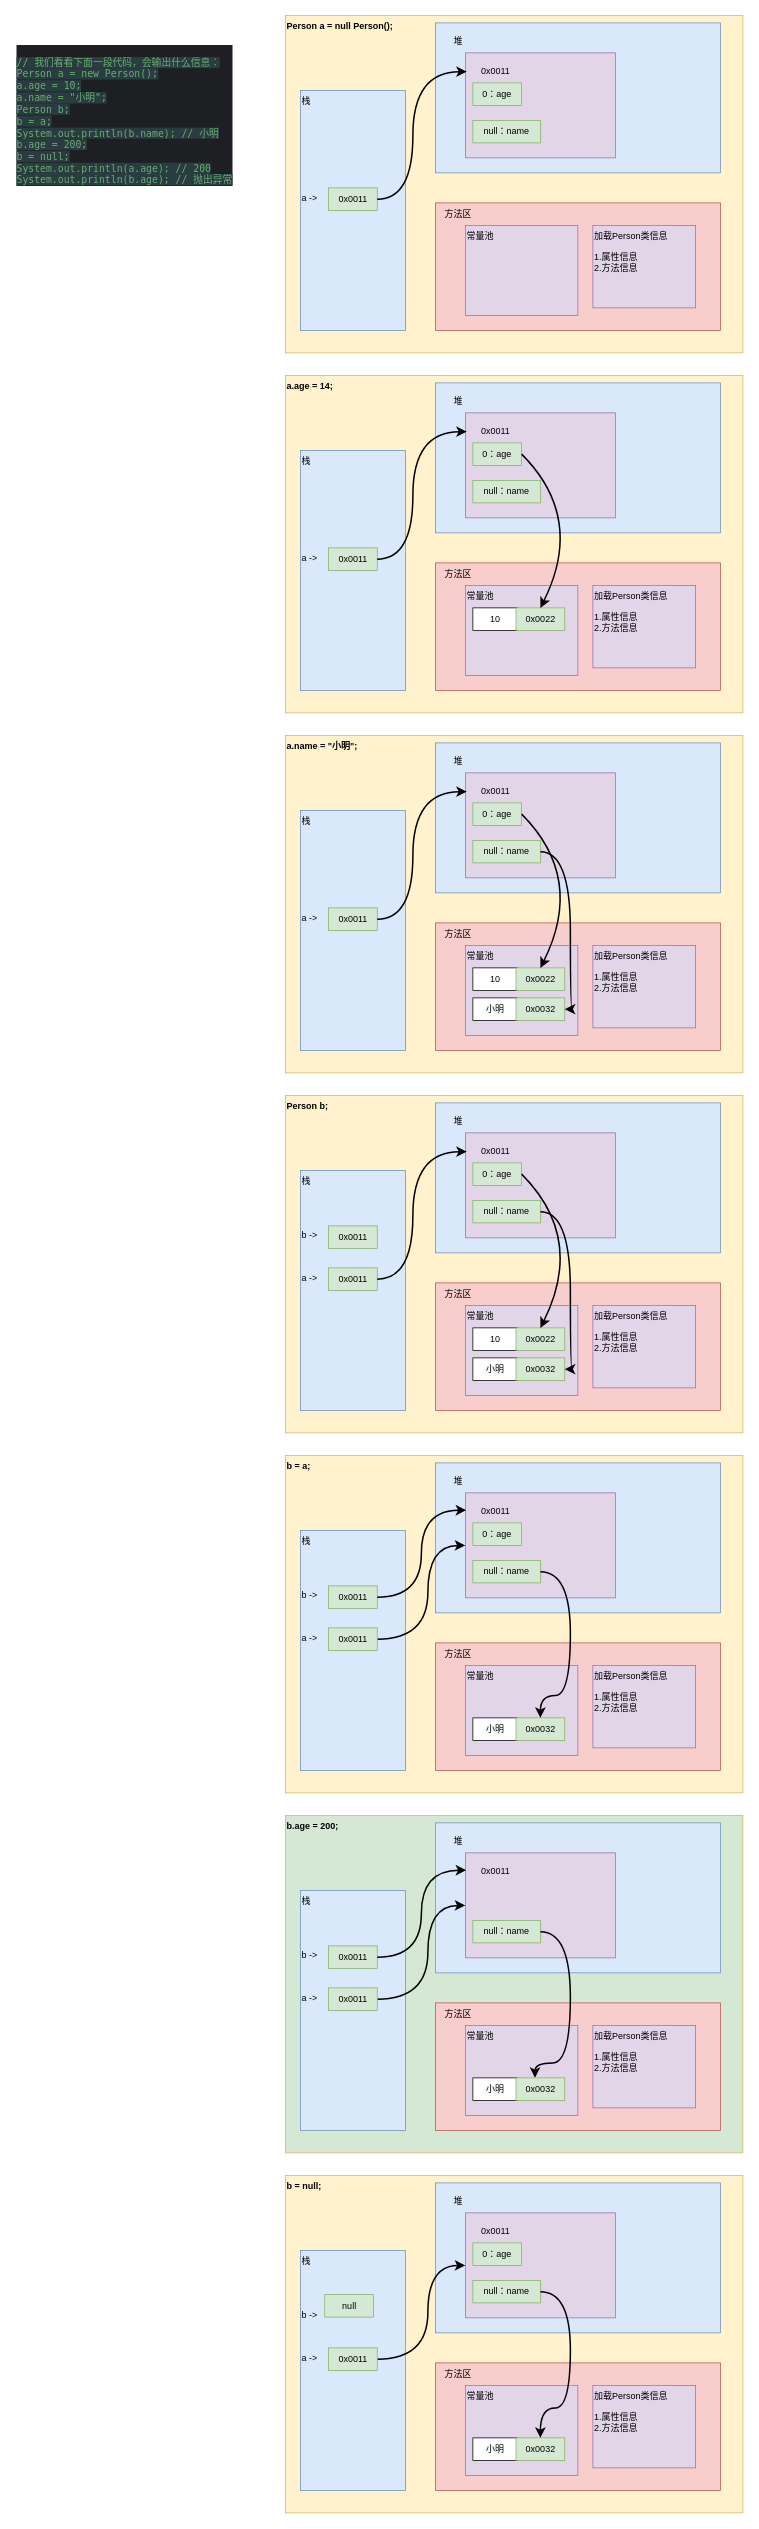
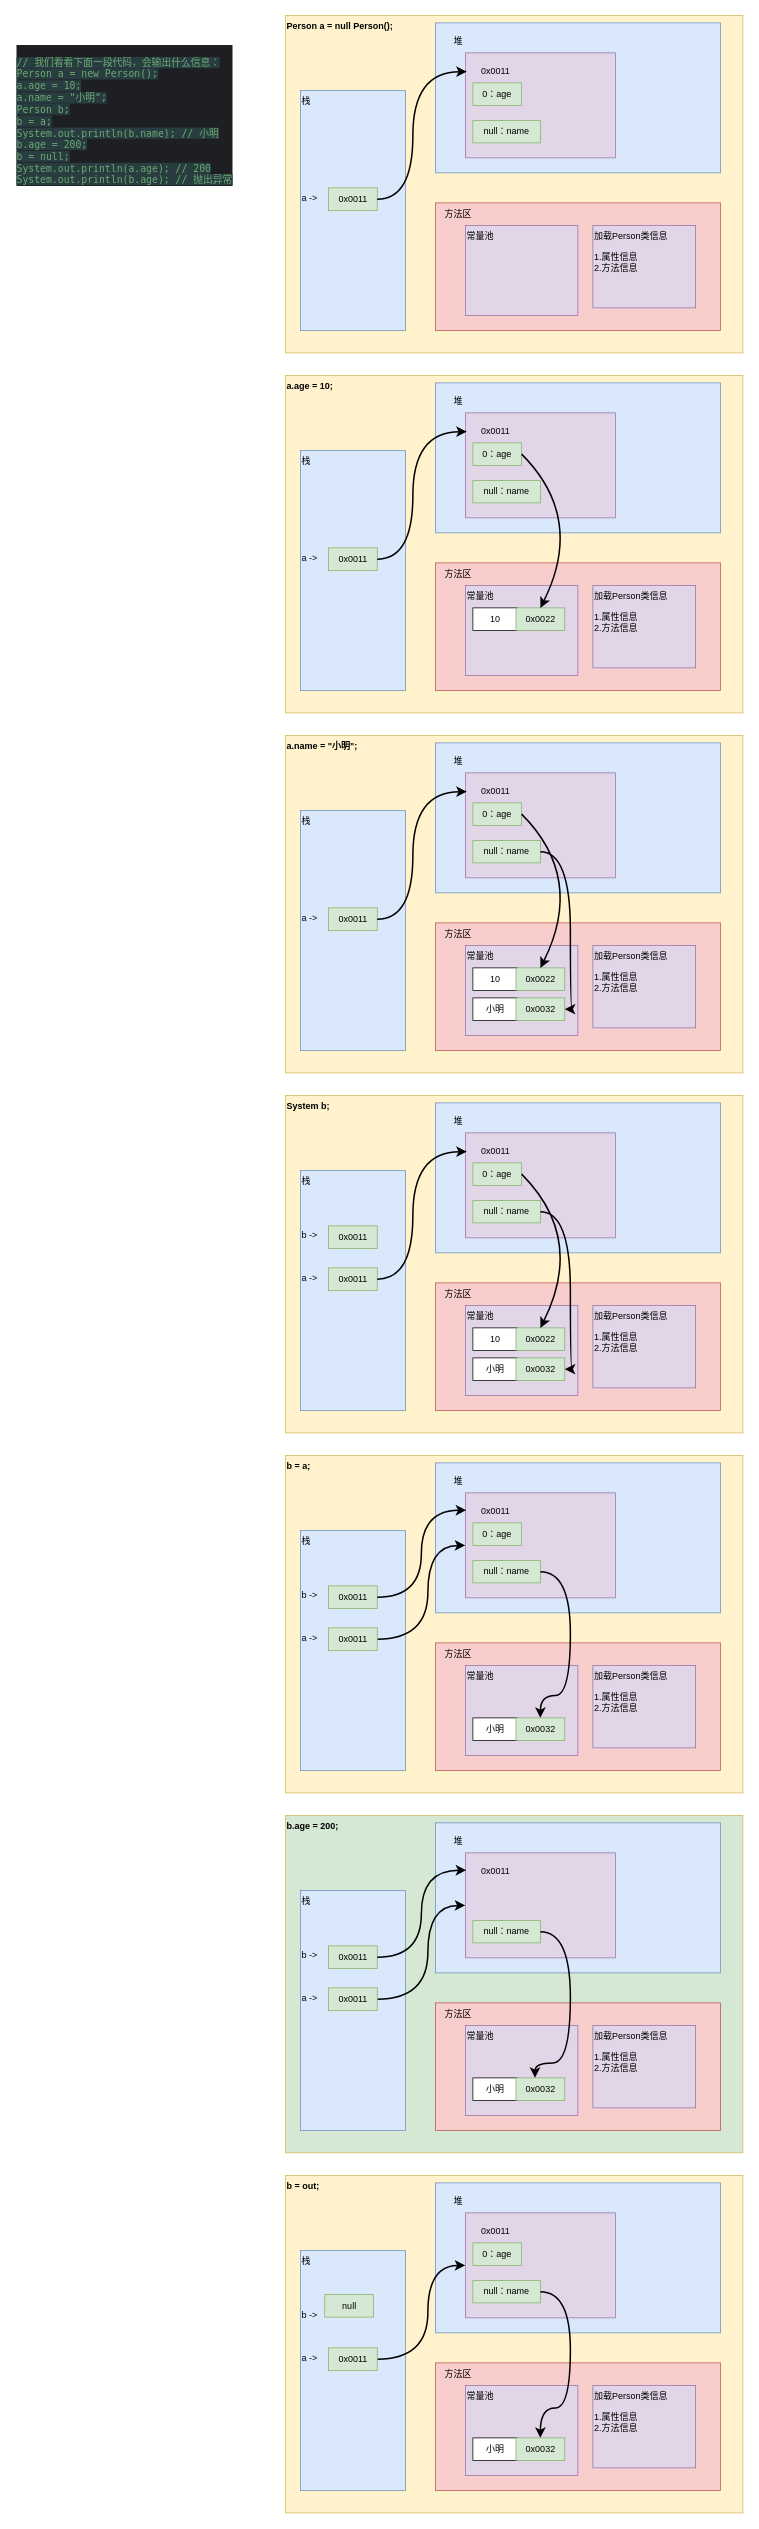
- <mxCell id="17" value="&lt;b&gt;a.age = 14;&lt;/b&gt;" style="rounded=0;whiteSpace=wrap;html=1;fillColor=#fff2cc;strokeColor=#d6b656;verticalAlign=top;align=left;" vertex="1" parent="1"><mxGeometry x="380" y="500" width="610" height="450" as="geometry" /></mxCell>
+ <mxCell id="17" value="&lt;b&gt;a.age = 10;&lt;/b&gt;" style="rounded=0;whiteSpace=wrap;html=1;fillColor=#fff2cc;strokeColor=#d6b656;verticalAlign=top;align=left;" vertex="1" parent="1"><mxGeometry x="380" y="500" width="610" height="450" as="geometry" /></mxCell>
- <mxCell id="54" value="&lt;b&gt;Person b;&lt;/b&gt;" style="rounded=0;whiteSpace=wrap;html=1;fillColor=#fff2cc;strokeColor=#d6b656;verticalAlign=top;align=left;" vertex="1" parent="1"><mxGeometry x="380" y="1460" width="610" height="450" as="geometry" /></mxCell>
+ <mxCell id="54" value="&lt;b&gt;System b;&lt;/b&gt;" style="rounded=0;whiteSpace=wrap;html=1;fillColor=#fff2cc;strokeColor=#d6b656;verticalAlign=top;align=left;" vertex="1" parent="1"><mxGeometry x="380" y="1460" width="610" height="450" as="geometry" /></mxCell>
- <mxCell id="112" value="&lt;b&gt;b = null;&lt;/b&gt;" style="rounded=0;whiteSpace=wrap;html=1;fillColor=#fff2cc;strokeColor=#d6b656;verticalAlign=top;align=left;" vertex="1" parent="1"><mxGeometry x="380" y="2900" width="610" height="450" as="geometry" /></mxCell>
+ <mxCell id="112" value="&lt;b&gt;b = out;&lt;/b&gt;" style="rounded=0;whiteSpace=wrap;html=1;fillColor=#fff2cc;strokeColor=#d6b656;verticalAlign=top;align=left;" vertex="1" parent="1"><mxGeometry x="380" y="2900" width="610" height="450" as="geometry" /></mxCell>
